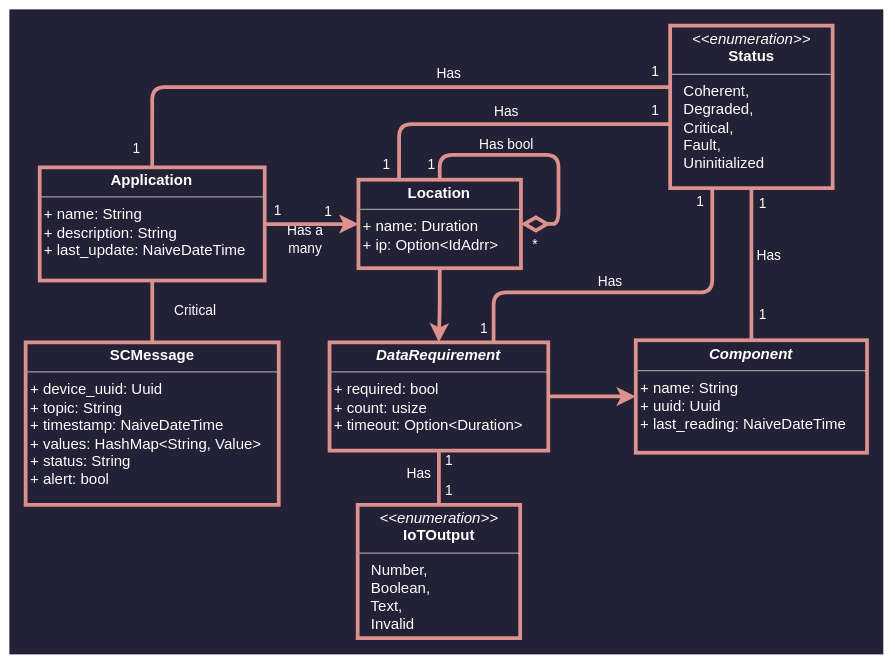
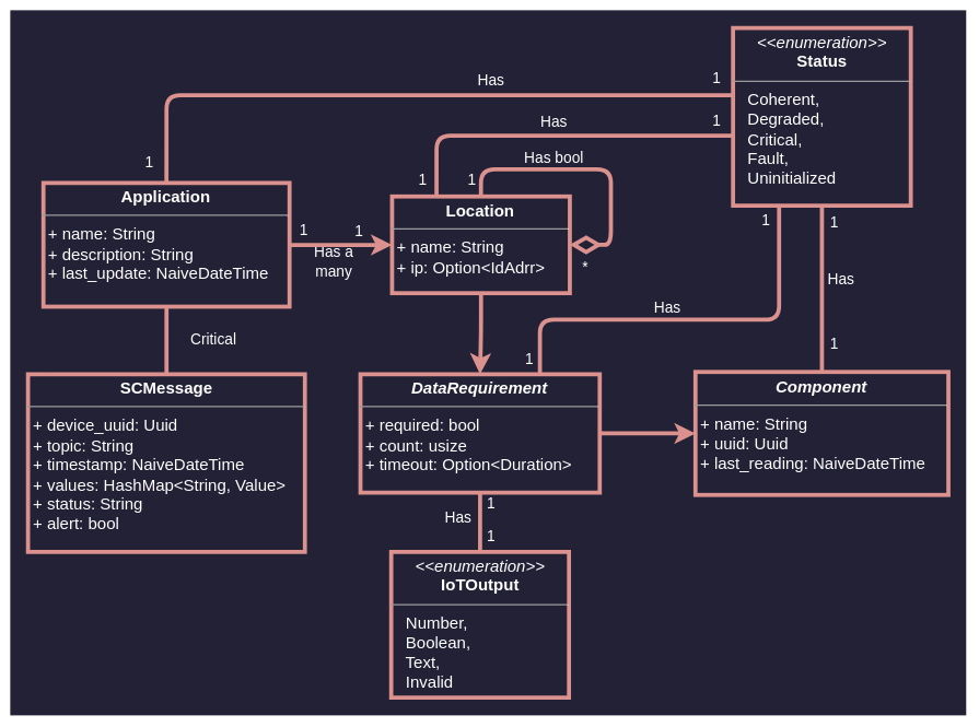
- <mxCell id="18" value="&lt;p style=&quot;margin:0px;margin-top:4px;text-align:center;&quot;&gt;&lt;b&gt;&lt;font&gt;Location&lt;/font&gt;&lt;/b&gt;&lt;/p&gt;&lt;hr size=&quot;1&quot;&gt;&lt;p style=&quot;margin:0px;margin-left:4px;&quot;&gt;&lt;span style=&quot;background-color: initial;&quot;&gt;+ name: Duration&lt;/span&gt;&lt;br&gt;&lt;/p&gt;&lt;p style=&quot;margin:0px;margin-left:4px;&quot;&gt;&lt;span style=&quot;background-color: initial;&quot;&gt;+ ip: Option&amp;lt;IdAdrr&amp;gt;&lt;/span&gt;&lt;/p&gt;&lt;p style=&quot;margin:0px;margin-left:4px;&quot;&gt;&lt;br&gt;&lt;/p&gt;" style="verticalAlign=top;align=left;overflow=fill;fontSize=12;fontFamily=Helvetica;html=1;whiteSpace=wrap;labelBackgroundColor=none;fillColor=#232136;strokeColor=#DB918D;fontColor=#FFFFFF;strokeWidth=3;" parent="2" vertex="1"><mxGeometry x="266.25" y="123.27" width="130" height="70.77" as="geometry" /></mxCell>
+ <mxCell id="18" value="&lt;p style=&quot;margin:0px;margin-top:4px;text-align:center;&quot;&gt;&lt;b&gt;&lt;font&gt;Location&lt;/font&gt;&lt;/b&gt;&lt;/p&gt;&lt;hr size=&quot;1&quot;&gt;&lt;p style=&quot;margin:0px;margin-left:4px;&quot;&gt;&lt;span style=&quot;background-color: initial;&quot;&gt;+ name: String&lt;/span&gt;&lt;br&gt;&lt;/p&gt;&lt;p style=&quot;margin:0px;margin-left:4px;&quot;&gt;&lt;span style=&quot;background-color: initial;&quot;&gt;+ ip: Option&amp;lt;IdAdrr&amp;gt;&lt;/span&gt;&lt;/p&gt;&lt;p style=&quot;margin:0px;margin-left:4px;&quot;&gt;&lt;br&gt;&lt;/p&gt;" style="verticalAlign=top;align=left;overflow=fill;fontSize=12;fontFamily=Helvetica;html=1;whiteSpace=wrap;labelBackgroundColor=none;fillColor=#232136;strokeColor=#DB918D;fontColor=#FFFFFF;strokeWidth=3;" parent="2" vertex="1"><mxGeometry x="266.25" y="123.27" width="130" height="70.77" as="geometry" /></mxCell>
